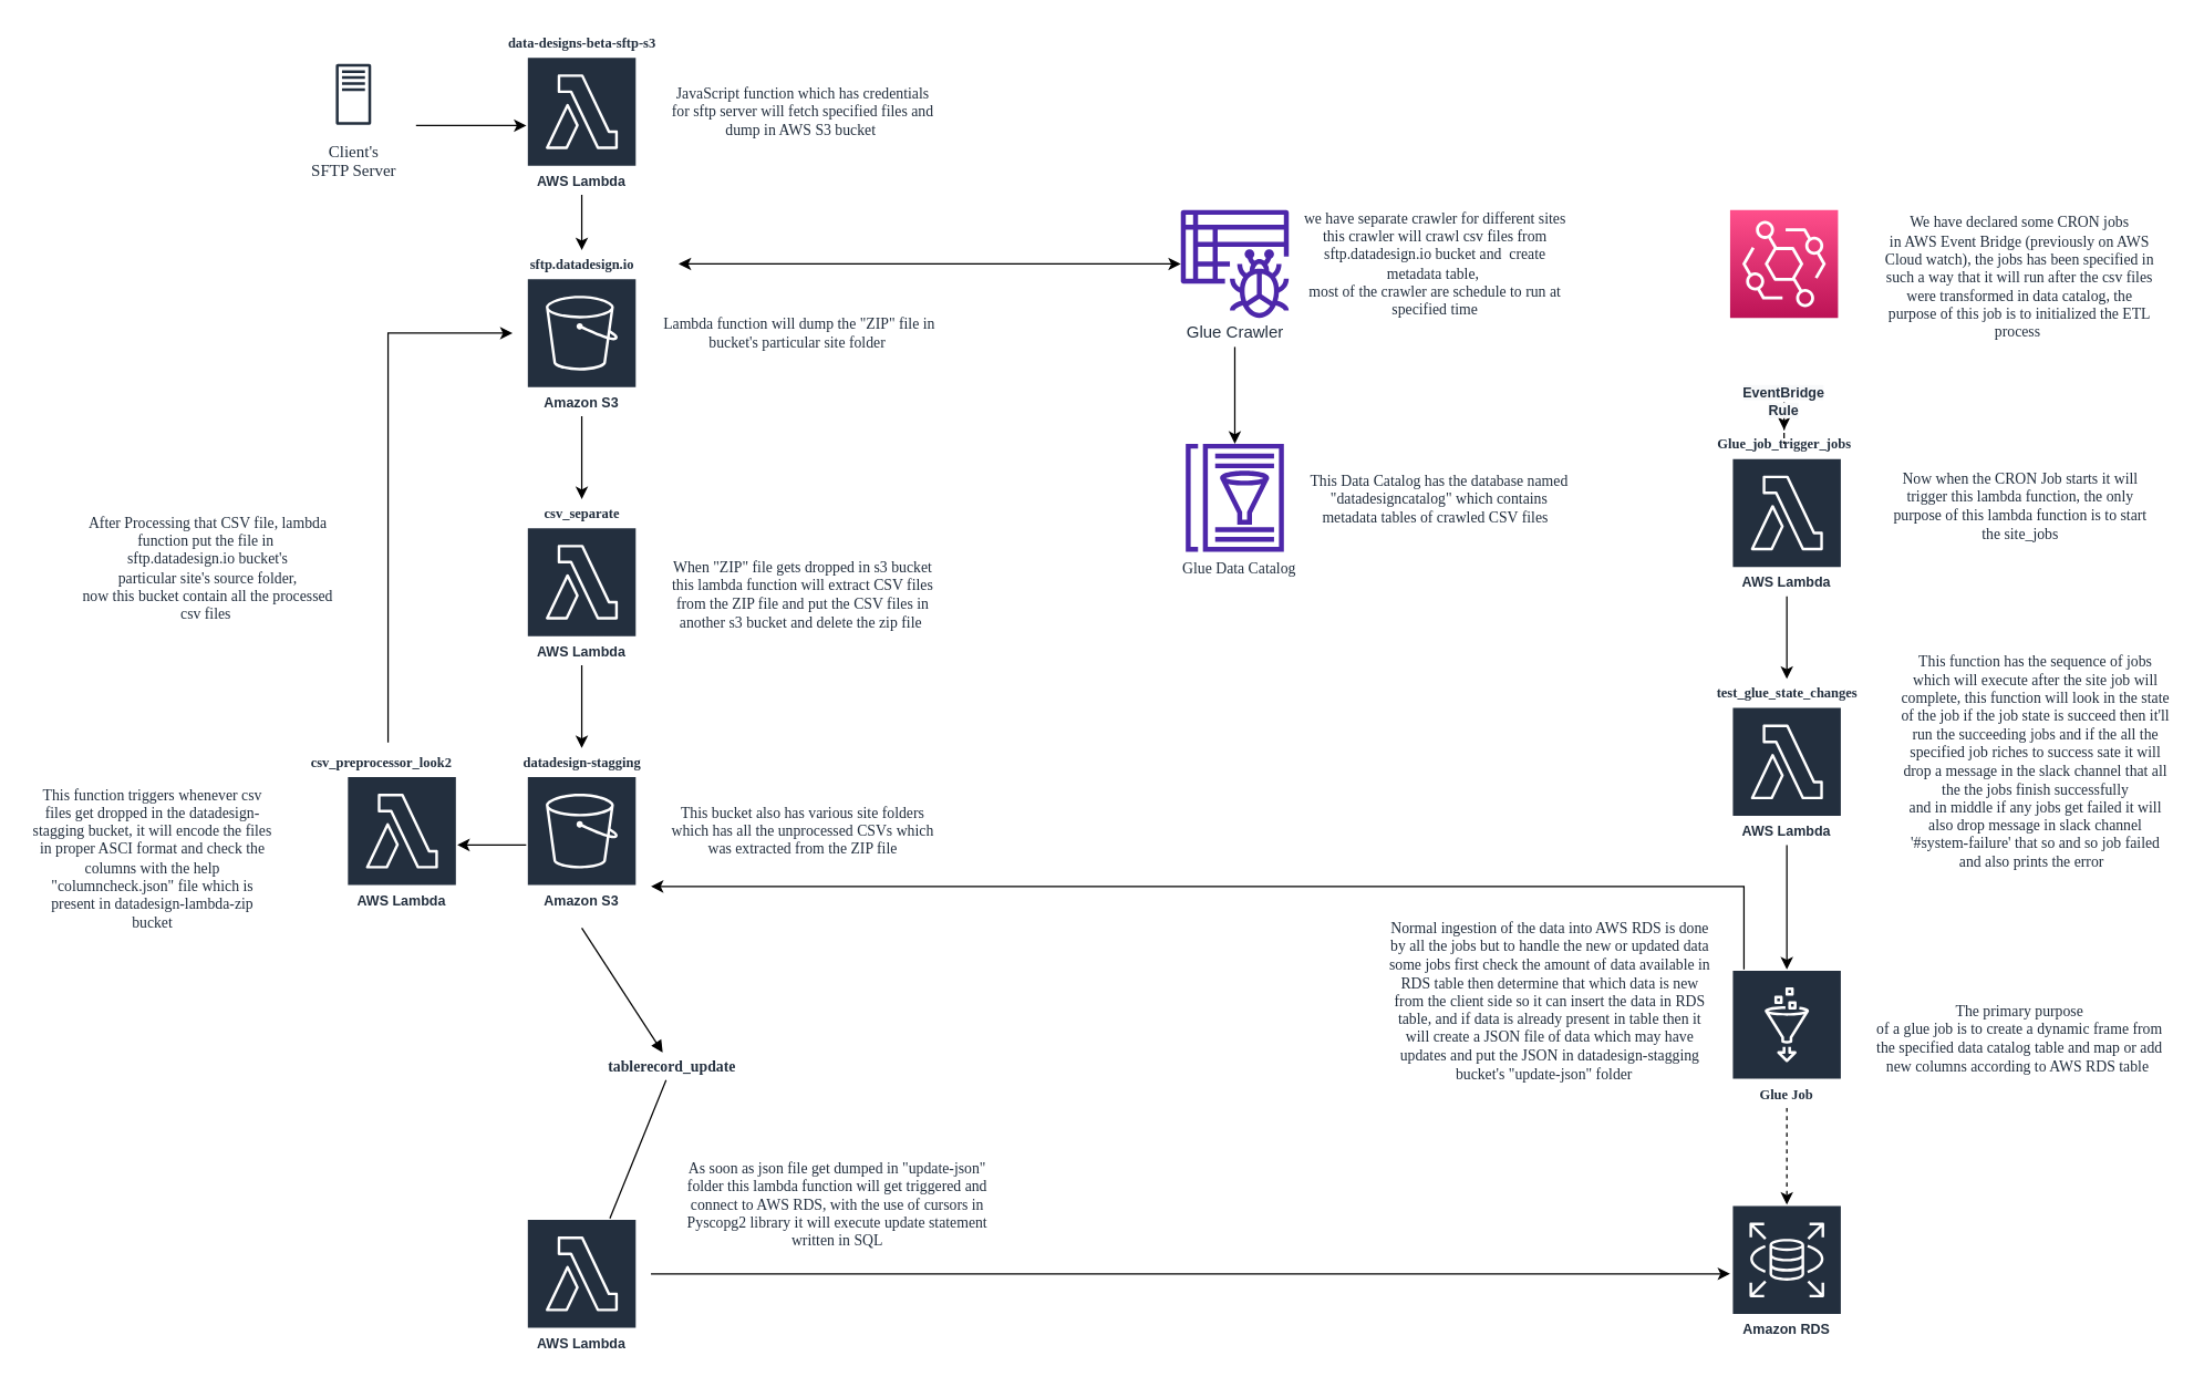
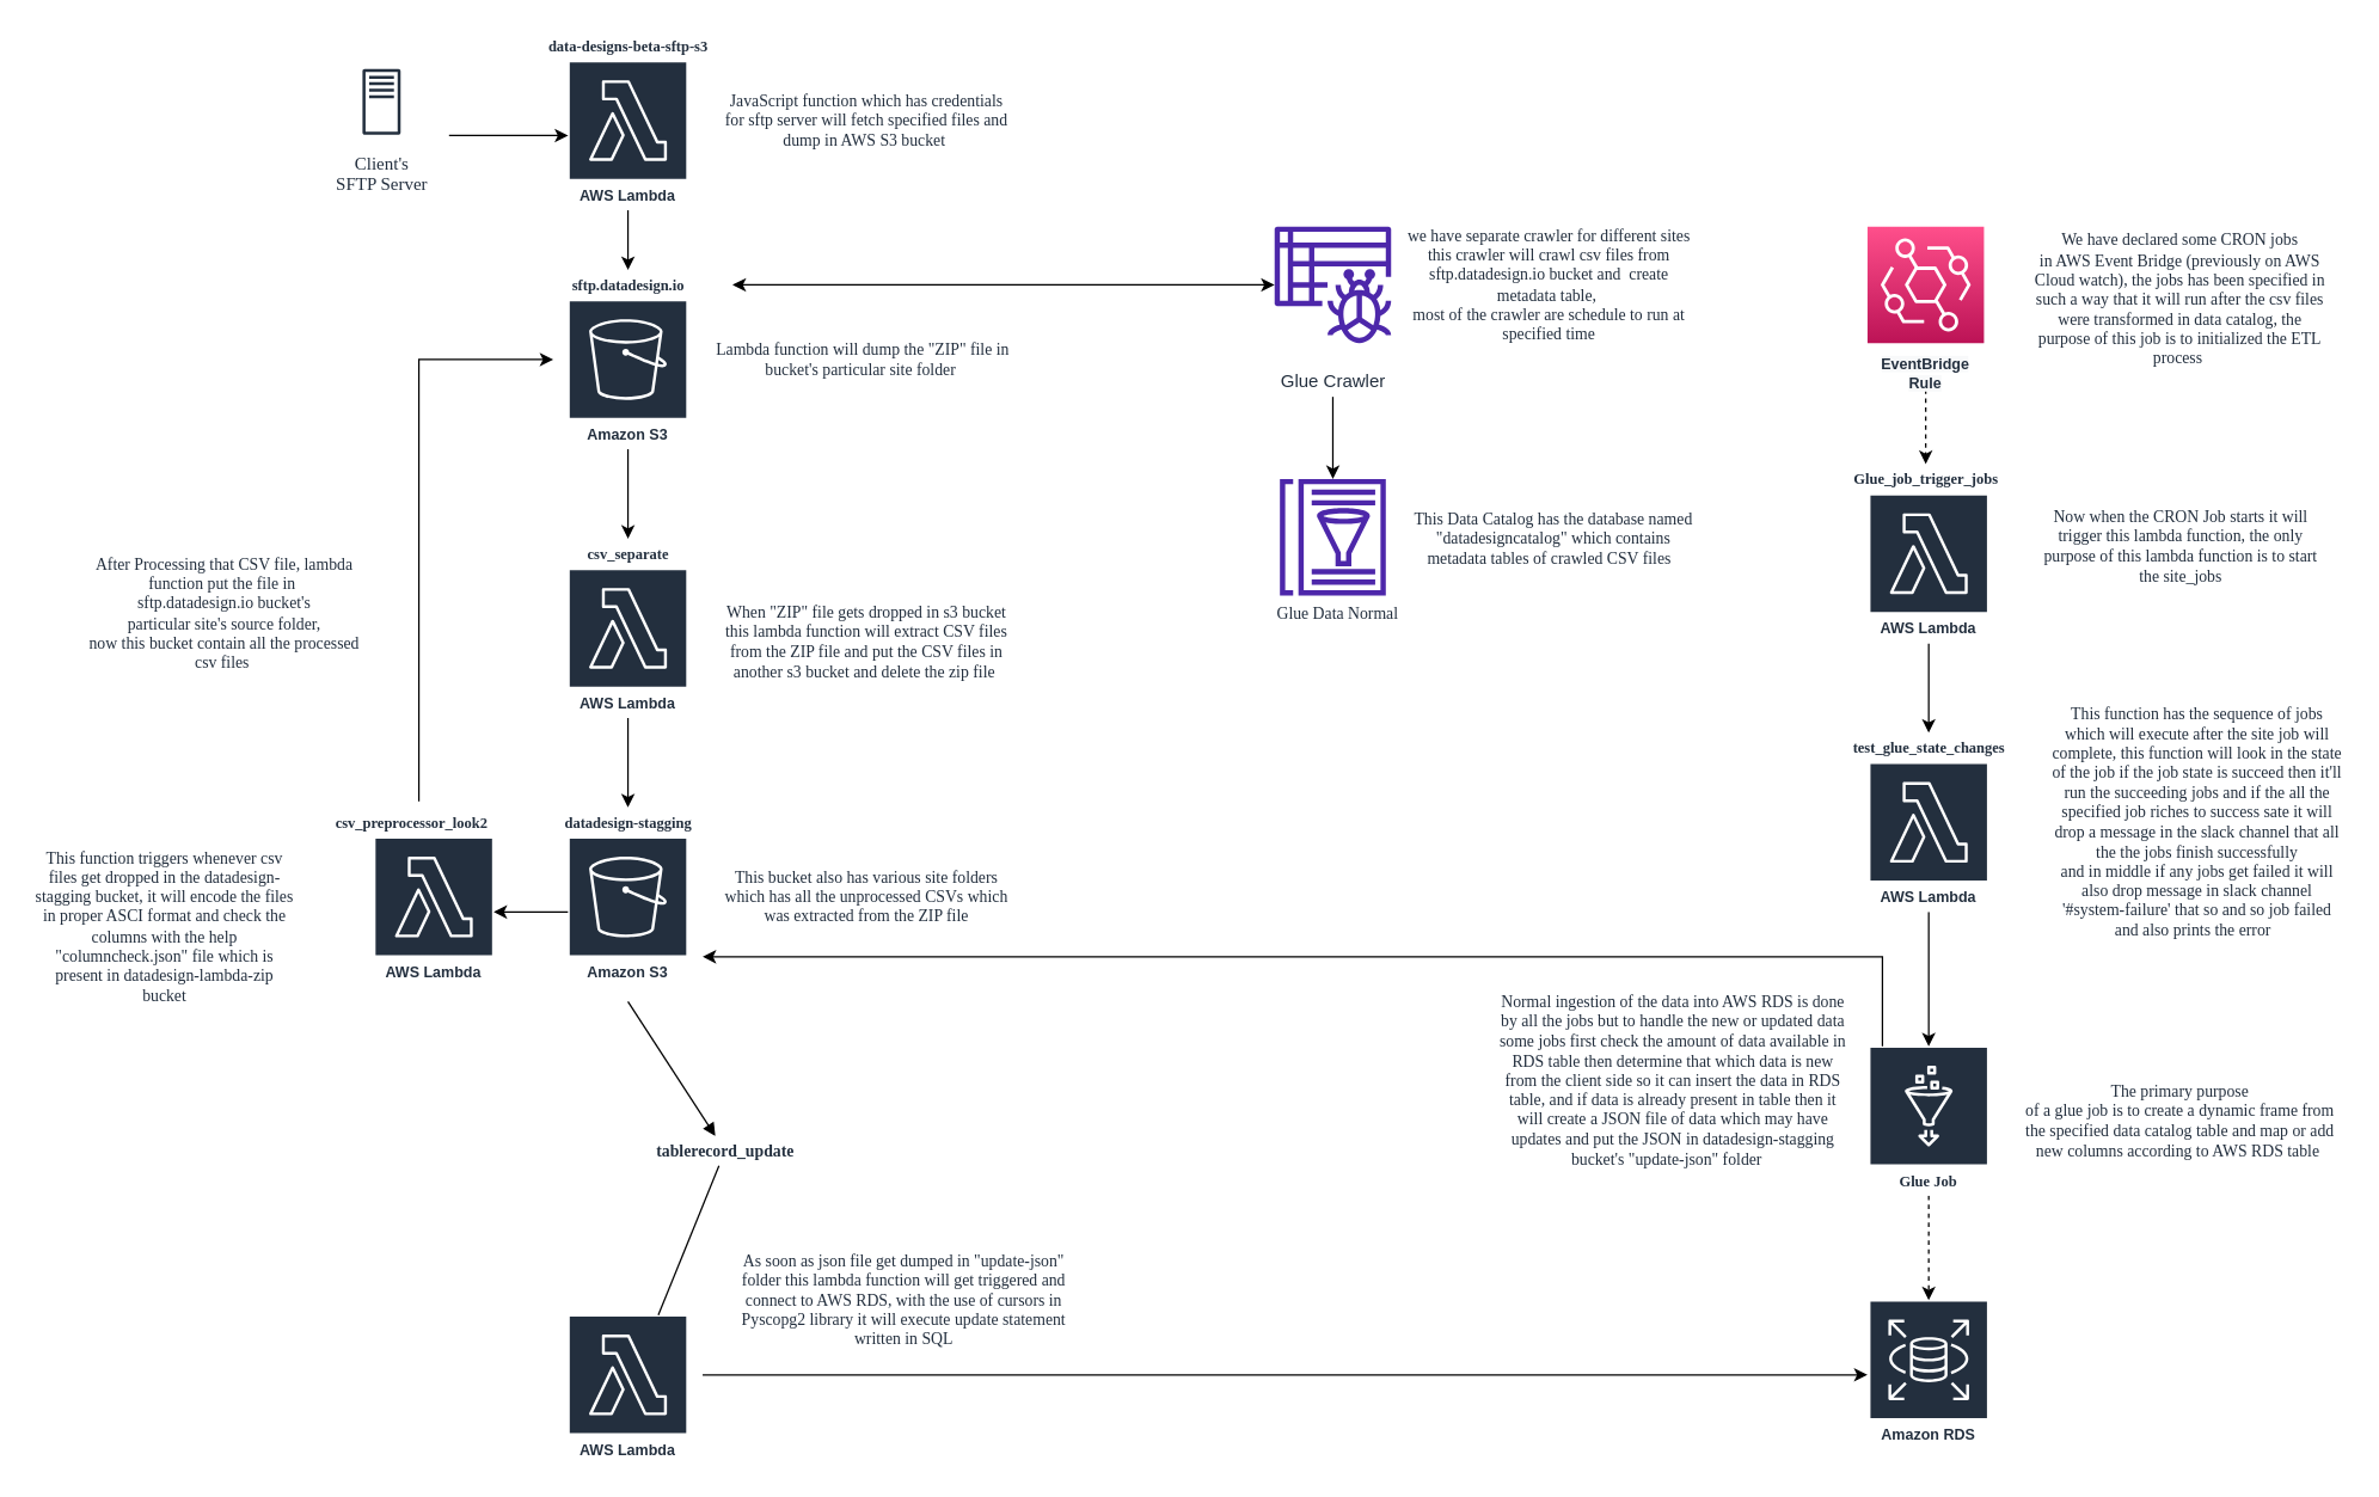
- <mxCell id="32" value="Glue Crawler" style="text;html=1;align=center;verticalAlign=middle;resizable=0;points=[];autosize=1;strokeColor=none;fillColor=none;fontColor=#232F3E;" vertex="1" parent="1"><mxGeometry x="847" y="230" width="90" height="20" as="geometry" /></mxCell>
+ <mxCell id="32" value="Glue Crawler" style="text;html=1;align=center;verticalAlign=middle;resizable=0;points=[];autosize=1;strokeColor=none;fillColor=none;fontColor=#232F3E;" vertex="1" parent="1"><mxGeometry x="847" y="245" width="90" height="20" as="geometry" /></mxCell>
- <mxCell id="30" value="&lt;span style=&quot;color: rgb(35, 47, 62); font-family: Helvetica; font-size: 10px; font-style: normal; font-variant-ligatures: normal; font-variant-caps: normal; font-weight: 700; letter-spacing: normal; orphans: 2; text-indent: 0px; text-transform: none; widows: 2; word-spacing: 0px; -webkit-text-stroke-width: 0px; background-color: rgb(248, 249, 250); text-decoration-thickness: initial; text-decoration-style: initial; text-decoration-color: initial; float: none; display: inline !important;&quot;&gt;EventBridge&lt;br&gt;Rule&lt;br&gt;&lt;/span&gt;" style="text;whiteSpace=wrap;html=1;fontSize=11;fontFamily=Verdana;fontColor=#232F3E;align=center;" parent="1" vertex="1"><mxGeometry x="1249" y="270" width="80" height="30" as="geometry" /></mxCell>
+ <mxCell id="30" value="&lt;span style=&quot;color: rgb(35, 47, 62); font-family: Helvetica; font-size: 10px; font-style: normal; font-variant-ligatures: normal; font-variant-caps: normal; font-weight: 700; letter-spacing: normal; orphans: 2; text-indent: 0px; text-transform: none; widows: 2; word-spacing: 0px; -webkit-text-stroke-width: 0px; background-color: rgb(248, 249, 250); text-decoration-thickness: initial; text-decoration-style: initial; text-decoration-color: initial; float: none; display: inline !important;&quot;&gt;EventBridge&lt;br&gt;Rule&lt;br&gt;&lt;/span&gt;" style="text;whiteSpace=wrap;html=1;fontSize=11;fontFamily=Verdana;fontColor=#232F3E;align=center;" parent="1" vertex="1"><mxGeometry x="1249" y="230" width="80" height="30" as="geometry" /></mxCell>
- <mxCell id="35" value="Glue Data Catalog" style="text;html=1;align=center;verticalAlign=middle;resizable=0;points=[];autosize=1;strokeColor=none;fillColor=none;fontSize=11;fontFamily=Verdana;fontColor=#232F3E;" vertex="1" parent="1"><mxGeometry x="835" y="400" width="120" height="20" as="geometry" /></mxCell>
+ <mxCell id="35" value="Glue Data Normal" style="text;html=1;align=center;verticalAlign=middle;resizable=0;points=[];autosize=1;strokeColor=none;fillColor=none;fontSize=11;fontFamily=Verdana;fontColor=#232F3E;" vertex="1" parent="1"><mxGeometry x="835" y="400" width="120" height="20" as="geometry" /></mxCell>
